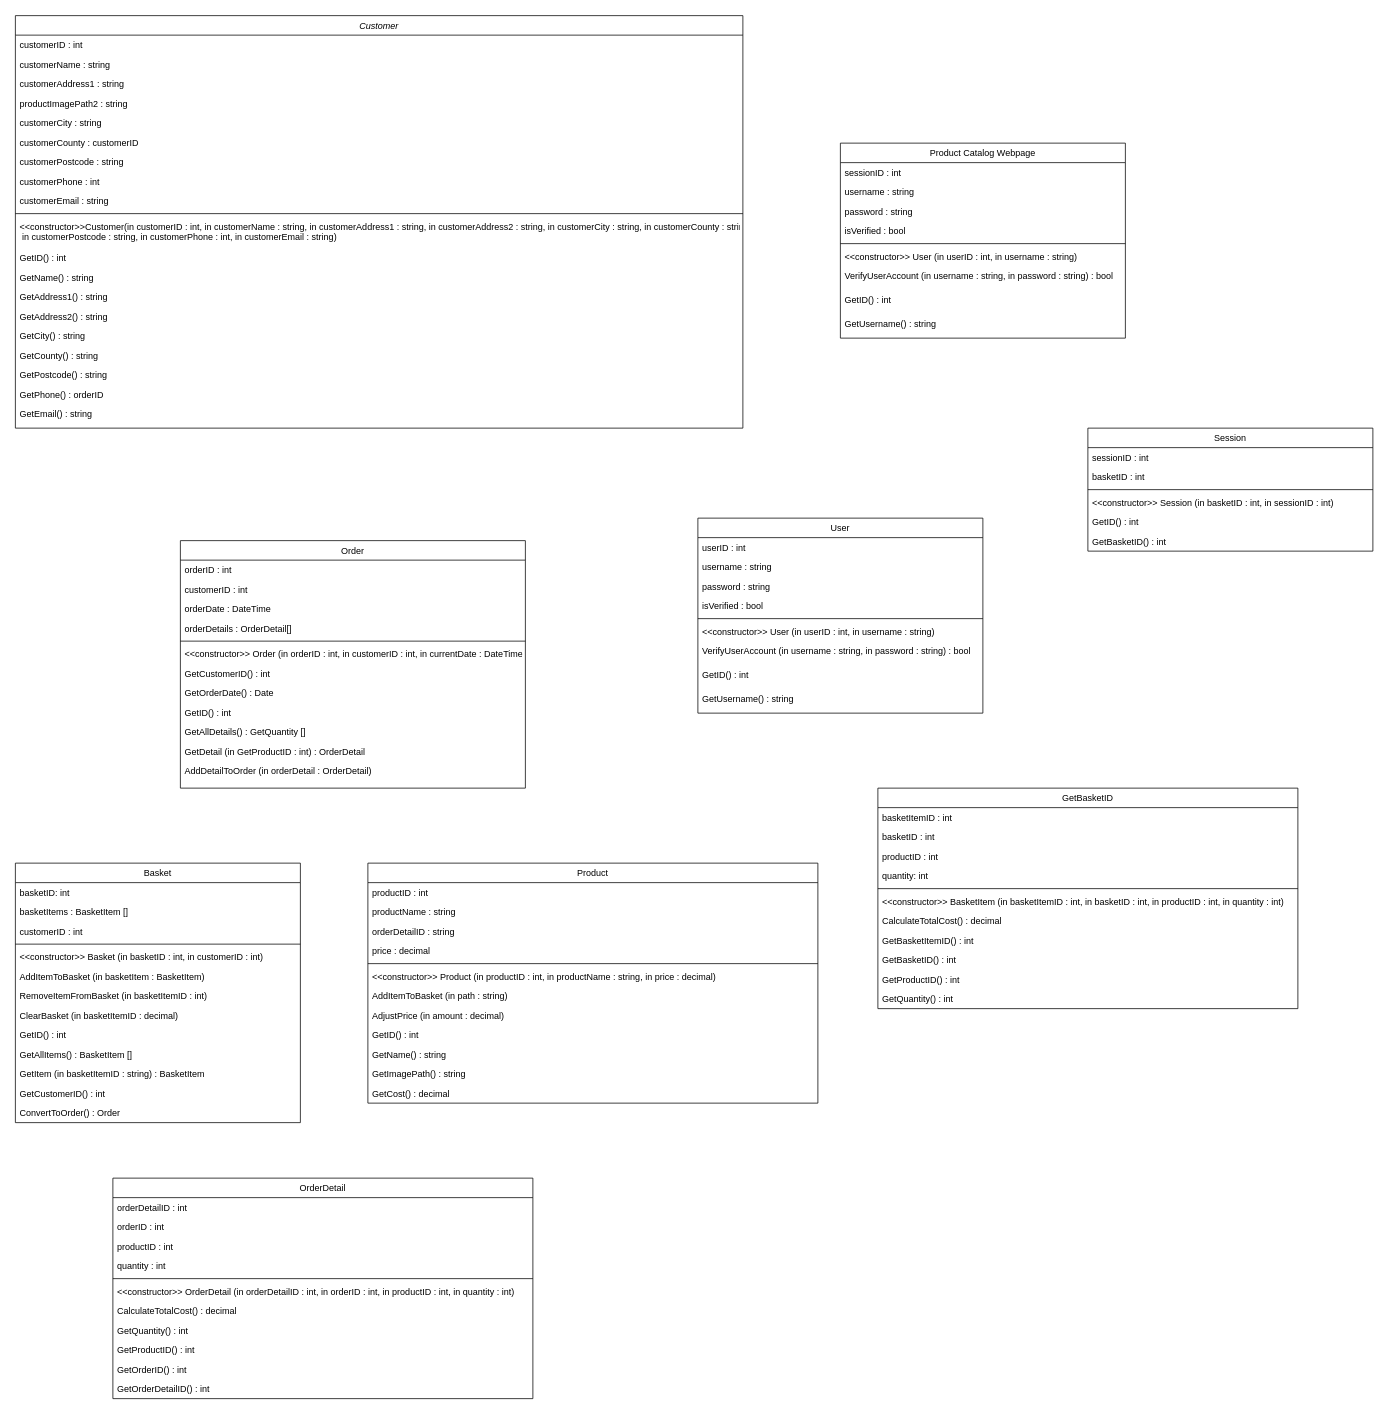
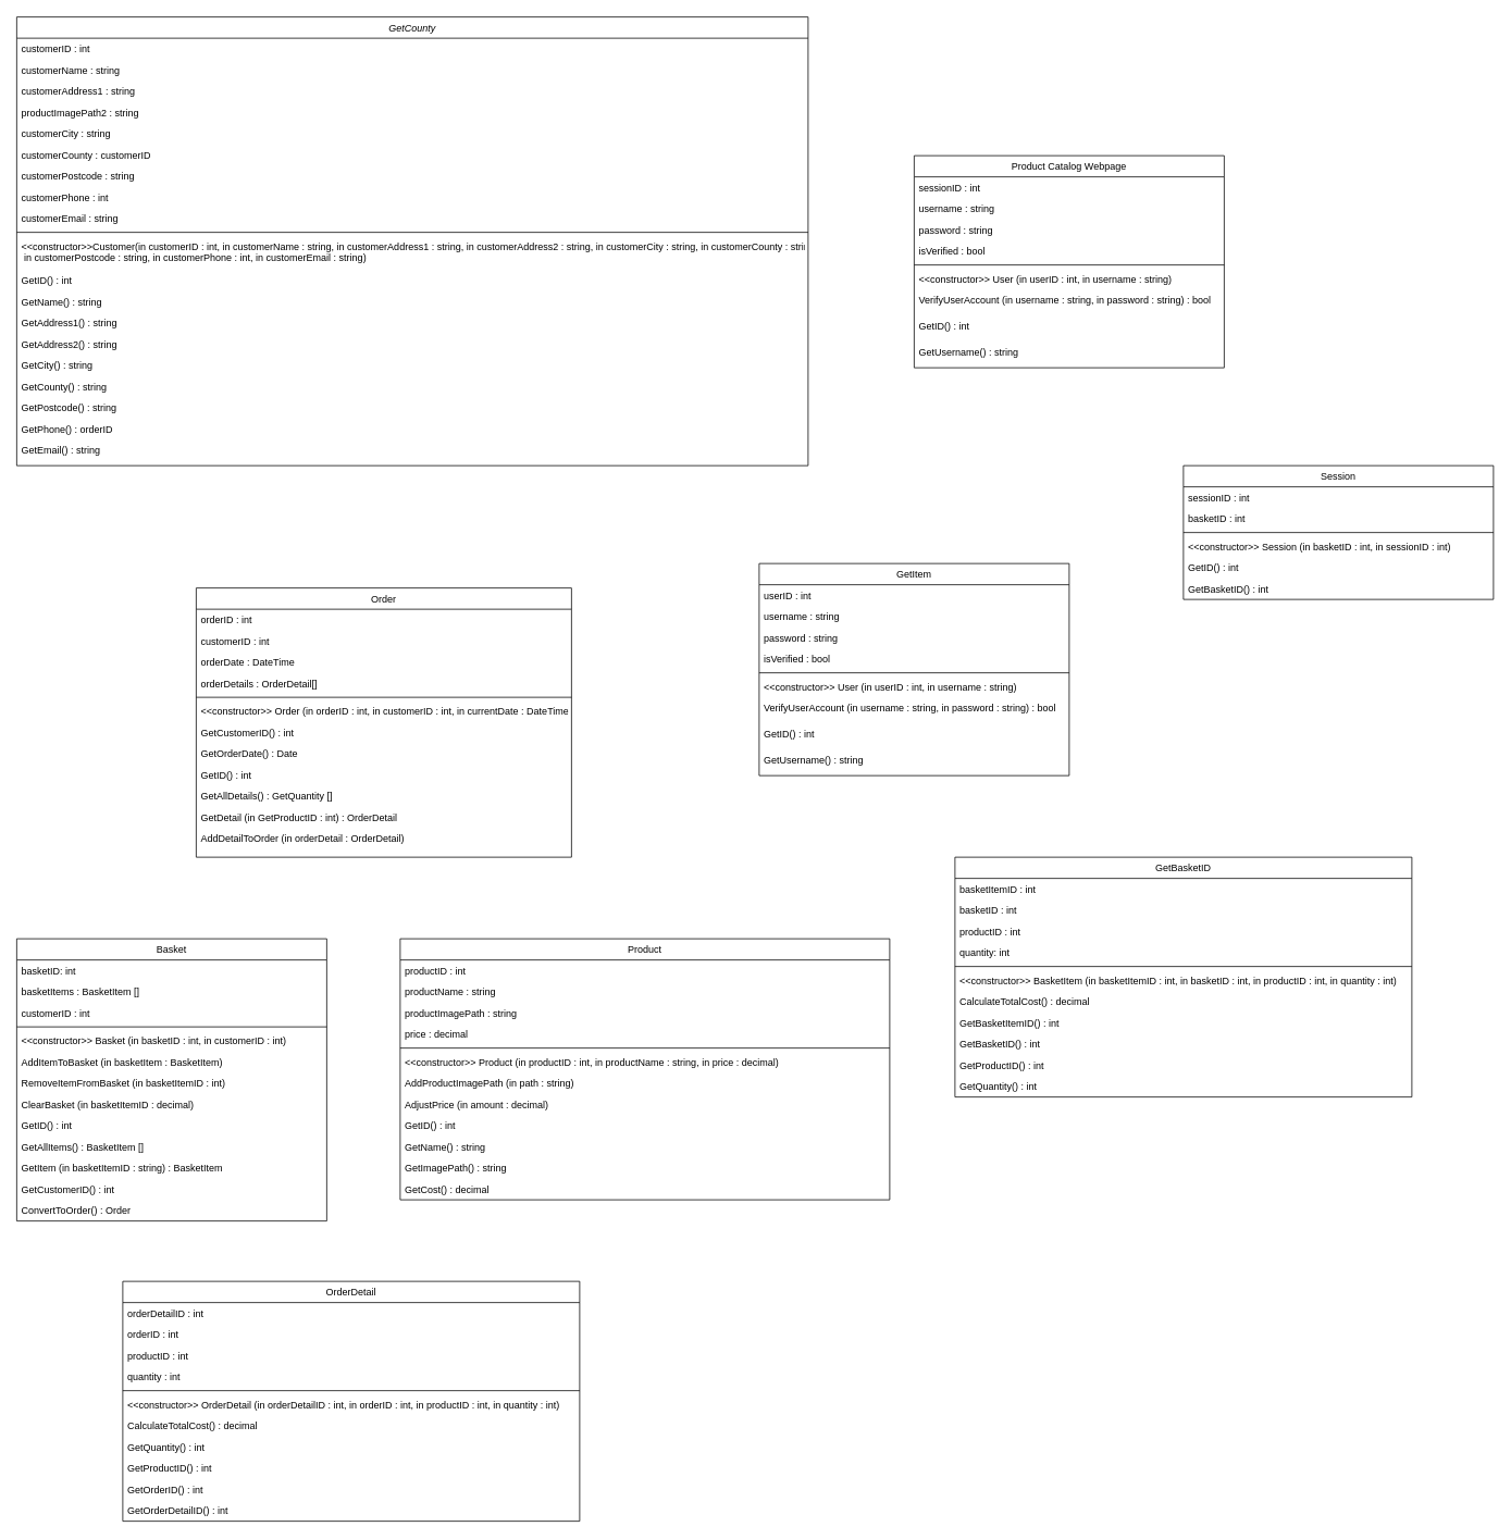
- <mxCell id="2" value="Customer" style="swimlane;fontStyle=2;align=center;verticalAlign=top;childLayout=stackLayout;horizontal=1;startSize=26;horizontalStack=0;resizeParent=1;resizeLast=0;collapsible=1;marginBottom=0;rounded=0;shadow=0;strokeWidth=1;" parent="1" vertex="1"><mxGeometry x="20" y="20" width="970" height="550" as="geometry"><mxRectangle x="230" y="140" width="160" height="26" as="alternateBounds" /></mxGeometry></mxCell>
+ <mxCell id="2" value="GetCounty" style="swimlane;fontStyle=2;align=center;verticalAlign=top;childLayout=stackLayout;horizontal=1;startSize=26;horizontalStack=0;resizeParent=1;resizeLast=0;collapsible=1;marginBottom=0;rounded=0;shadow=0;strokeWidth=1;" parent="1" vertex="1"><mxGeometry x="20" y="20" width="970" height="550" as="geometry"><mxRectangle x="230" y="140" width="160" height="26" as="alternateBounds" /></mxGeometry></mxCell>
- <mxCell id="61" value="User" style="swimlane;fontStyle=0;align=center;verticalAlign=top;childLayout=stackLayout;horizontal=1;startSize=26;horizontalStack=0;resizeParent=1;resizeLast=0;collapsible=1;marginBottom=0;rounded=0;shadow=0;strokeWidth=1;" vertex="1" parent="1"><mxGeometry x="930" y="690" width="380" height="260" as="geometry"><mxRectangle x="340" y="380" width="170" height="26" as="alternateBounds" /></mxGeometry></mxCell>
+ <mxCell id="61" value="GetItem" style="swimlane;fontStyle=0;align=center;verticalAlign=top;childLayout=stackLayout;horizontal=1;startSize=26;horizontalStack=0;resizeParent=1;resizeLast=0;collapsible=1;marginBottom=0;rounded=0;shadow=0;strokeWidth=1;" vertex="1" parent="1"><mxGeometry x="930" y="690" width="380" height="260" as="geometry"><mxRectangle x="340" y="380" width="170" height="26" as="alternateBounds" /></mxGeometry></mxCell>
- <mxCell id="38" value="orderDetailID : string" style="text;align=left;verticalAlign=top;spacingLeft=4;spacingRight=4;overflow=hidden;rotatable=0;points=[[0,0.5],[1,0.5]];portConstraint=eastwest;" vertex="1" parent="35"><mxGeometry y="78" width="600" height="26" as="geometry" /></mxCell>
+ <mxCell id="38" value="productImagePath : string" style="text;align=left;verticalAlign=top;spacingLeft=4;spacingRight=4;overflow=hidden;rotatable=0;points=[[0,0.5],[1,0.5]];portConstraint=eastwest;" vertex="1" parent="35"><mxGeometry y="78" width="600" height="26" as="geometry" /></mxCell>
- <mxCell id="42" value="AddItemToBasket (in path : string)" style="text;align=left;verticalAlign=top;spacingLeft=4;spacingRight=4;overflow=hidden;rotatable=0;points=[[0,0.5],[1,0.5]];portConstraint=eastwest;" vertex="1" parent="35"><mxGeometry y="164" width="600" height="26" as="geometry" /></mxCell>
+ <mxCell id="42" value="AddProductImagePath (in path : string)" style="text;align=left;verticalAlign=top;spacingLeft=4;spacingRight=4;overflow=hidden;rotatable=0;points=[[0,0.5],[1,0.5]];portConstraint=eastwest;" vertex="1" parent="35"><mxGeometry y="164" width="600" height="26" as="geometry" /></mxCell>
